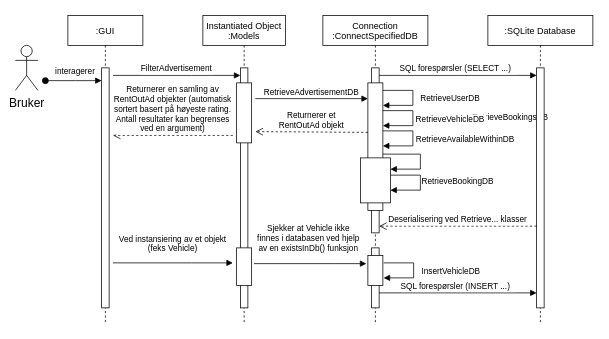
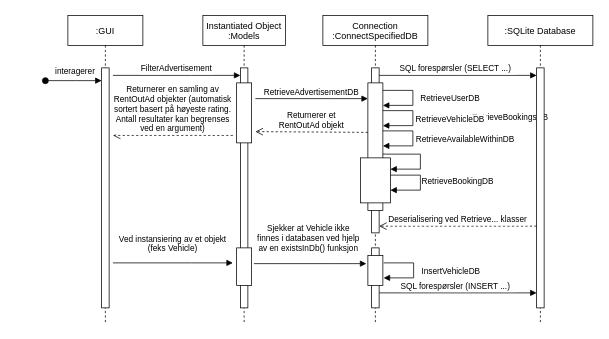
- <mxCell id="20" value="Bruker" style="shape=umlActor;verticalLabelPosition=bottom;verticalAlign=top;html=1;outlineConnect=0;fontSize=16;" vertex="1" parent="1"><mxGeometry x="20" y="60" width="30" height="60" as="geometry" /></mxCell>
